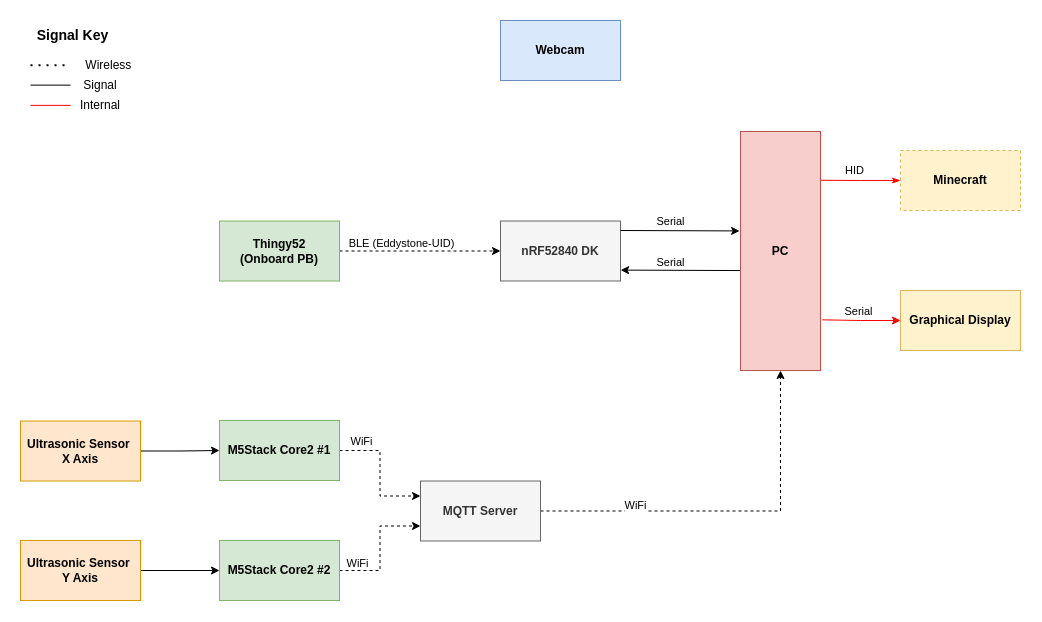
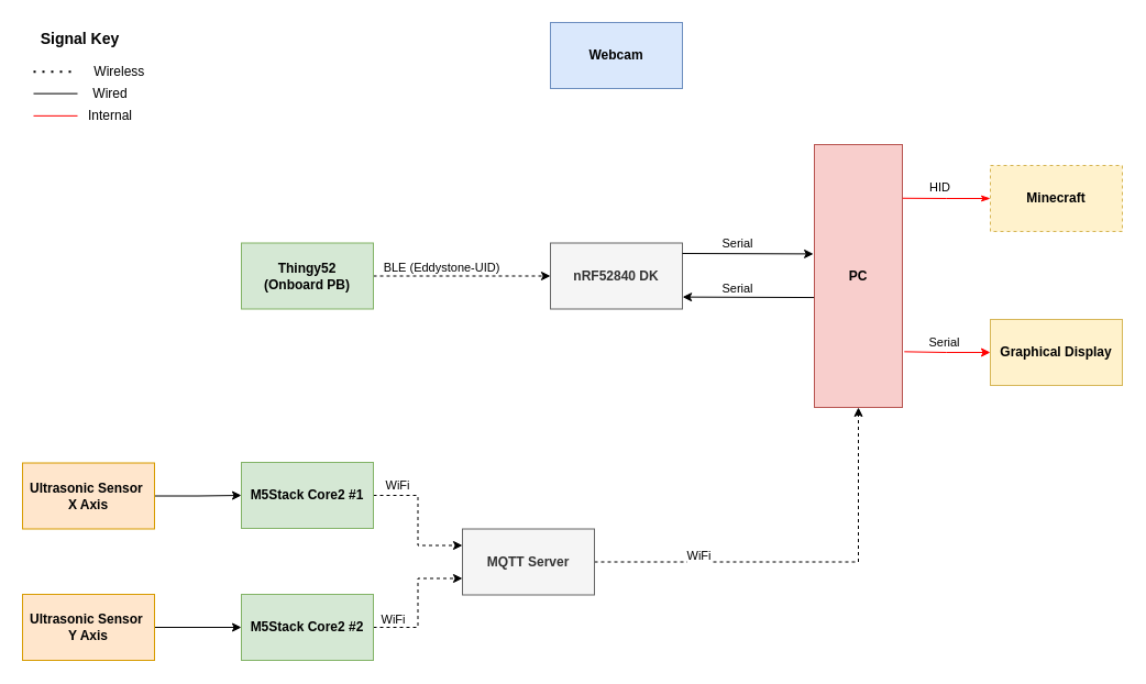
- <mxCell id="35" value="Signal" style="text;html=1;align=center;verticalAlign=middle;whiteSpace=wrap;rounded=0;" parent="1" vertex="1"><mxGeometry x="70" y="70" width="60" height="30" as="geometry" /></mxCell>
+ <mxCell id="35" value="Wired" style="text;html=1;align=center;verticalAlign=middle;whiteSpace=wrap;rounded=0;" parent="1" vertex="1"><mxGeometry x="70" y="70" width="60" height="30" as="geometry" /></mxCell>
